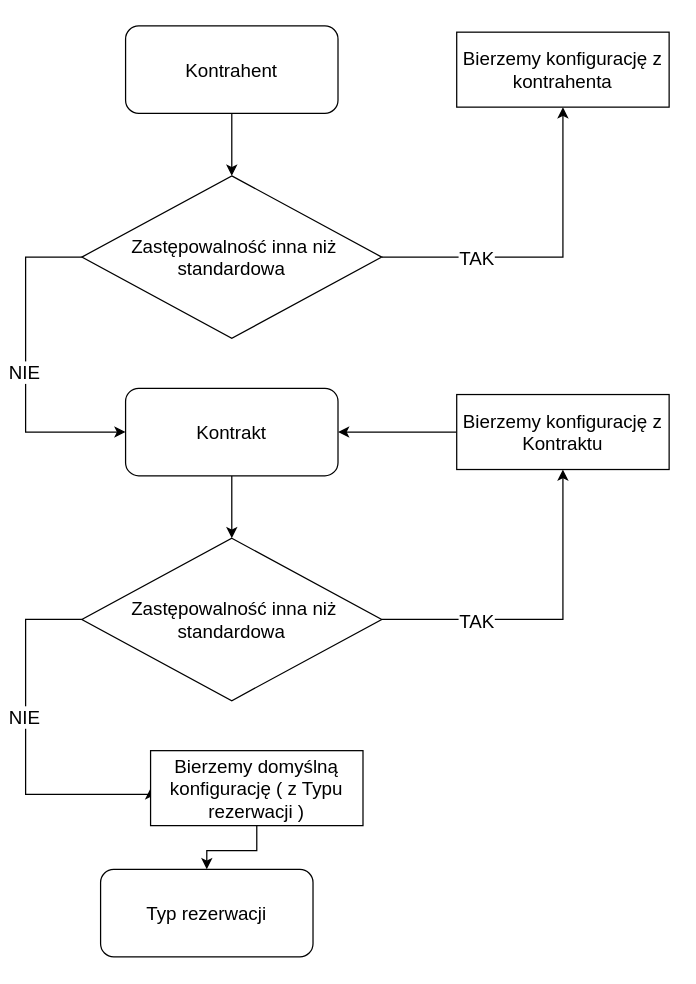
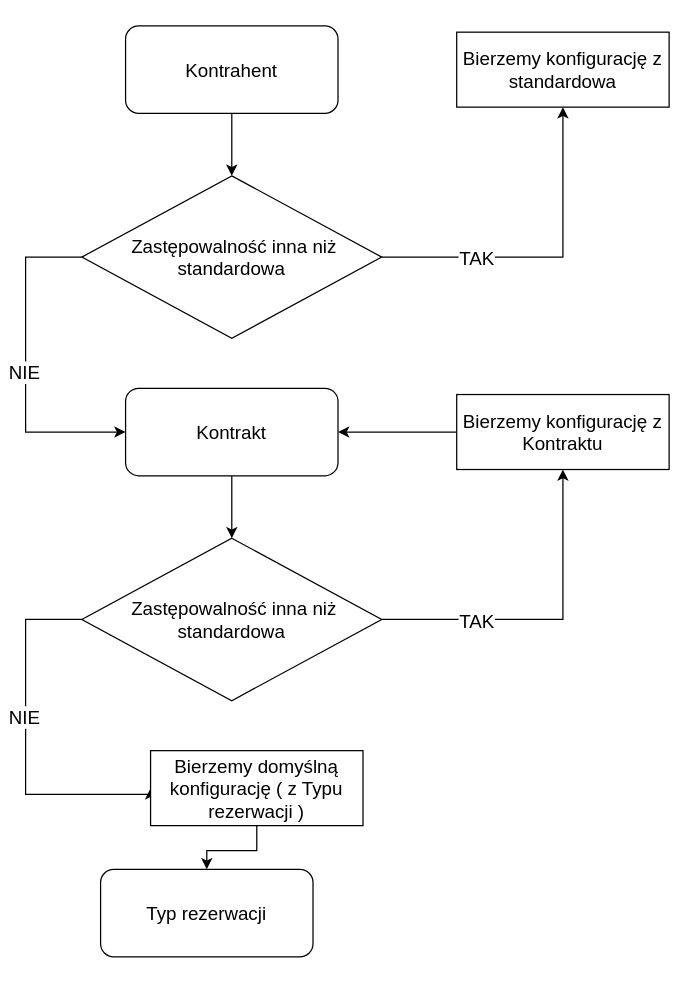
- <mxCell id="9" value="&lt;font style=&quot;font-size: 15px;&quot;&gt;Bierzemy konfigurację z kontrahenta&lt;/font&gt;" style="whiteSpace=wrap;html=1;" vertex="1" parent="1"><mxGeometry x="365" y="25" width="170" height="60" as="geometry" /></mxCell>
+ <mxCell id="9" value="&lt;font style=&quot;font-size: 15px;&quot;&gt;Bierzemy konfigurację z standardowa&lt;/font&gt;" style="whiteSpace=wrap;html=1;" vertex="1" parent="1"><mxGeometry x="365" y="25" width="170" height="60" as="geometry" /></mxCell>
